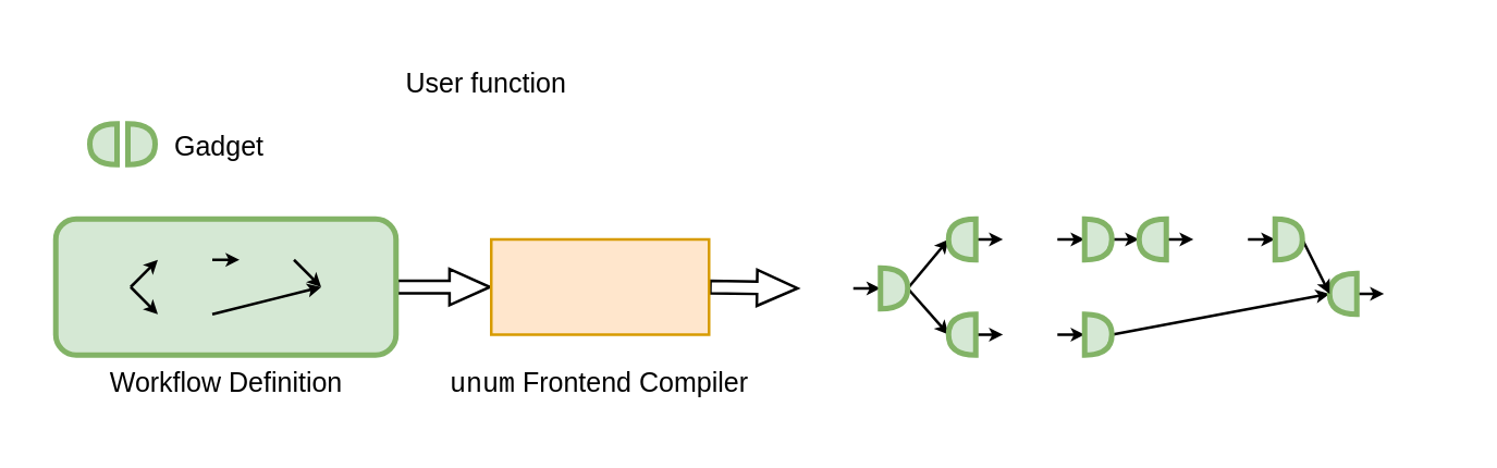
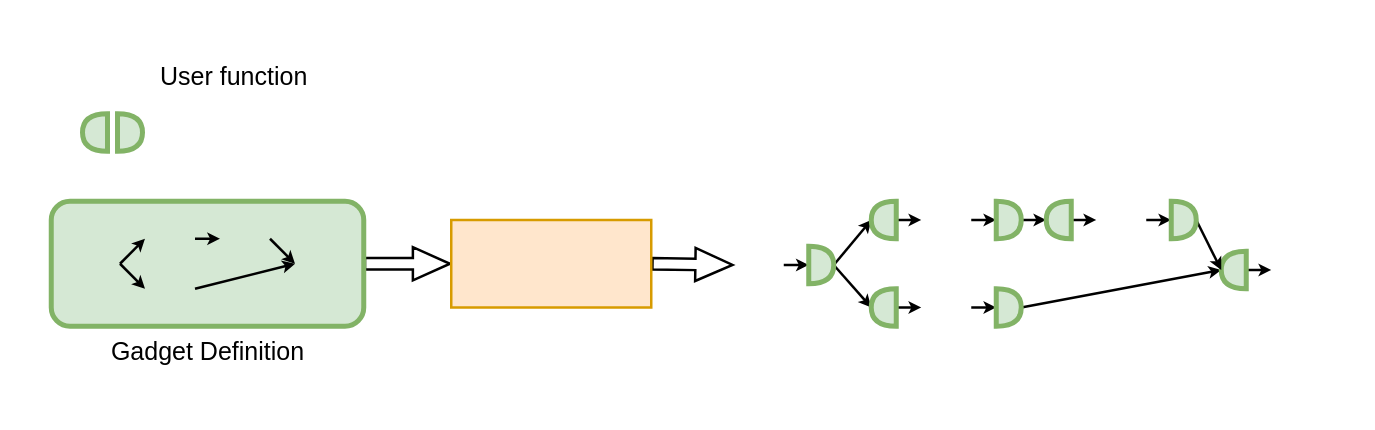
- <mxCell id="46" value="&lt;div align=&quot;left&quot;&gt;User function&lt;/div&gt;" style="text;html=1;strokeColor=none;fillColor=none;align=left;verticalAlign=middle;whiteSpace=wrap;rounded=0;fillStyle=solid;fontSize=10;" vertex="1" parent="1"><mxGeometry x="146.5" y="22.5" width="72" height="15" as="geometry" /></mxCell>
+ <mxCell id="46" value="&lt;div align=&quot;left&quot;&gt;User function&lt;/div&gt;" style="text;html=1;strokeColor=none;fillColor=none;align=left;verticalAlign=middle;whiteSpace=wrap;rounded=0;fillStyle=solid;fontSize=10;" vertex="1" parent="1"><mxGeometry x="61.5" y="22.5" width="72" height="15" as="geometry" /></mxCell>
- <mxCell id="47" value="&lt;div align=&quot;left&quot;&gt;Gadget&lt;/div&gt;" style="text;html=1;strokeColor=none;fillColor=none;align=left;verticalAlign=middle;whiteSpace=wrap;rounded=0;fillStyle=solid;fontSize=10;" vertex="1" parent="1"><mxGeometry x="61.5" y="45" width="72" height="15" as="geometry" /></mxCell>
- <mxCell id="14" value="&lt;font style=&quot;font-size: 10px&quot;&gt;Workflow Definition&lt;/font&gt;" style="text;html=1;strokeColor=none;fillColor=none;align=center;verticalAlign=middle;whiteSpace=wrap;rounded=0;shadow=0;glass=0;sketch=0;fillStyle=solid;" vertex="1" parent="1"><mxGeometry x="27.5" y="130" width="110" height="20" as="geometry" /></mxCell>
+ <mxCell id="14" value="&lt;font style=&quot;font-size: 10px&quot;&gt;Gadget Definition&lt;/font&gt;" style="text;html=1;strokeColor=none;fillColor=none;align=center;verticalAlign=middle;whiteSpace=wrap;rounded=0;shadow=0;glass=0;sketch=0;fillStyle=solid;" vertex="1" parent="1"><mxGeometry x="27.5" y="130" width="110" height="20" as="geometry" /></mxCell>
- <mxCell id="15" value="&lt;font style=&quot;font-size: 10px&quot;&gt;&lt;font face=&quot;Courier New&quot;&gt;unum&lt;/font&gt; &lt;font style=&quot;font-size: 10px&quot;&gt;Frontend Compiler&lt;br&gt;&lt;/font&gt;&lt;/font&gt;" style="text;html=1;strokeColor=none;fillColor=none;align=center;verticalAlign=middle;whiteSpace=wrap;rounded=0;shadow=0;glass=0;sketch=0;fillStyle=solid;" vertex="1" parent="1"><mxGeometry x="161.25" y="130" width="117.5" height="20" as="geometry" /></mxCell>
